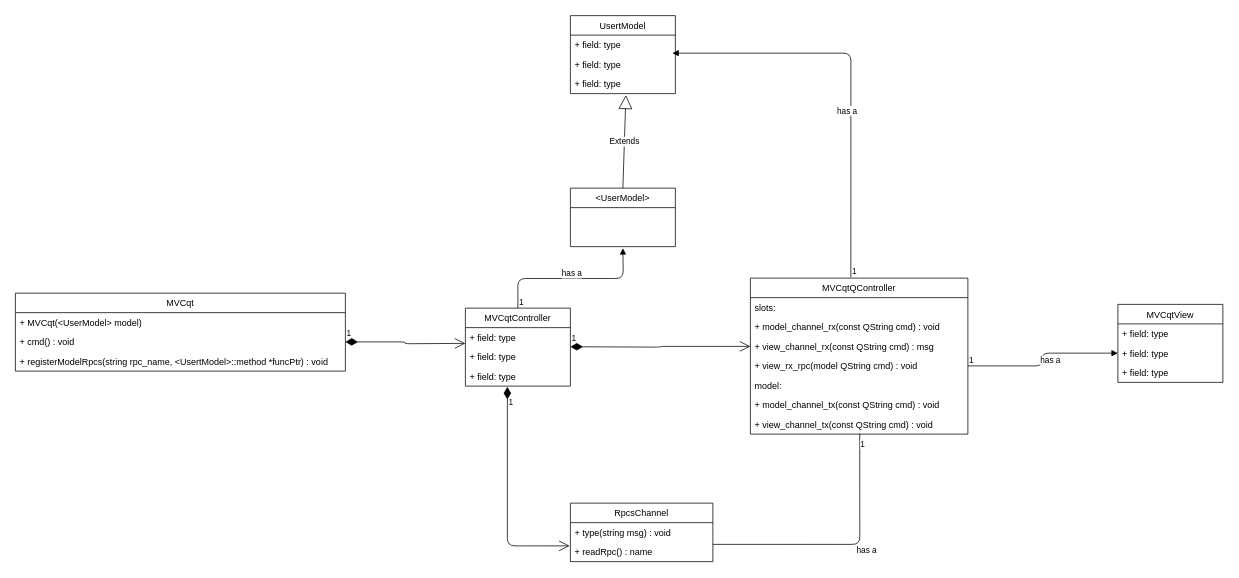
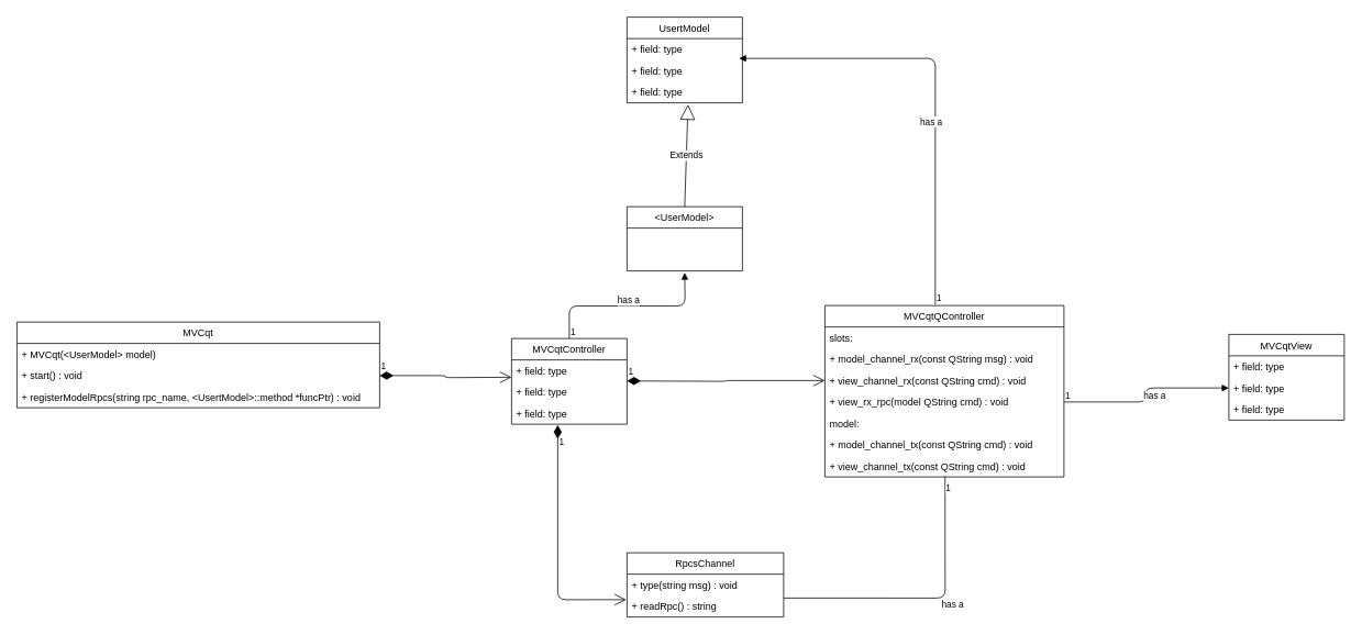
- <mxCell id="32" value="+  model_channel_rx(const QString cmd) : void" style="text;strokeColor=none;fillColor=none;align=left;verticalAlign=top;spacingLeft=4;spacingRight=4;overflow=hidden;rotatable=0;points=[[0,0.5],[1,0.5]];portConstraint=eastwest;" vertex="1" parent="30"><mxGeometry y="52" width="290" height="26" as="geometry" /></mxCell>
+ <mxCell id="32" value="+  model_channel_rx(const QString msg) : void" style="text;strokeColor=none;fillColor=none;align=left;verticalAlign=top;spacingLeft=4;spacingRight=4;overflow=hidden;rotatable=0;points=[[0,0.5],[1,0.5]];portConstraint=eastwest;" vertex="1" parent="30"><mxGeometry y="52" width="290" height="26" as="geometry" /></mxCell>
- <mxCell id="27" value="+ cmd() : void" style="text;strokeColor=none;fillColor=none;align=left;verticalAlign=top;spacingLeft=4;spacingRight=4;overflow=hidden;rotatable=0;points=[[0,0.5],[1,0.5]];portConstraint=eastwest;" vertex="1" parent="25"><mxGeometry y="52" width="440" height="26" as="geometry" /></mxCell>
+ <mxCell id="27" value="+ start() : void" style="text;strokeColor=none;fillColor=none;align=left;verticalAlign=top;spacingLeft=4;spacingRight=4;overflow=hidden;rotatable=0;points=[[0,0.5],[1,0.5]];portConstraint=eastwest;" vertex="1" parent="25"><mxGeometry y="52" width="440" height="26" as="geometry" /></mxCell>
- <mxCell id="33" value="+ view_channel_rx(const QString cmd) : msg" style="text;strokeColor=none;fillColor=none;align=left;verticalAlign=top;spacingLeft=4;spacingRight=4;overflow=hidden;rotatable=0;points=[[0,0.5],[1,0.5]];portConstraint=eastwest;" vertex="1" parent="30"><mxGeometry y="78" width="290" height="26" as="geometry" /></mxCell>
+ <mxCell id="33" value="+ view_channel_rx(const QString cmd) : void" style="text;strokeColor=none;fillColor=none;align=left;verticalAlign=top;spacingLeft=4;spacingRight=4;overflow=hidden;rotatable=0;points=[[0,0.5],[1,0.5]];portConstraint=eastwest;" vertex="1" parent="30"><mxGeometry y="78" width="290" height="26" as="geometry" /></mxCell>
- <mxCell id="8" value="+ readRpc() : name" style="text;strokeColor=none;fillColor=none;align=left;verticalAlign=top;spacingLeft=4;spacingRight=4;overflow=hidden;rotatable=0;points=[[0,0.5],[1,0.5]];portConstraint=eastwest;" vertex="1" parent="6"><mxGeometry y="52" width="190" height="26" as="geometry" /></mxCell>
+ <mxCell id="8" value="+ readRpc() : string" style="text;strokeColor=none;fillColor=none;align=left;verticalAlign=top;spacingLeft=4;spacingRight=4;overflow=hidden;rotatable=0;points=[[0,0.5],[1,0.5]];portConstraint=eastwest;" vertex="1" parent="6"><mxGeometry y="52" width="190" height="26" as="geometry" /></mxCell>
